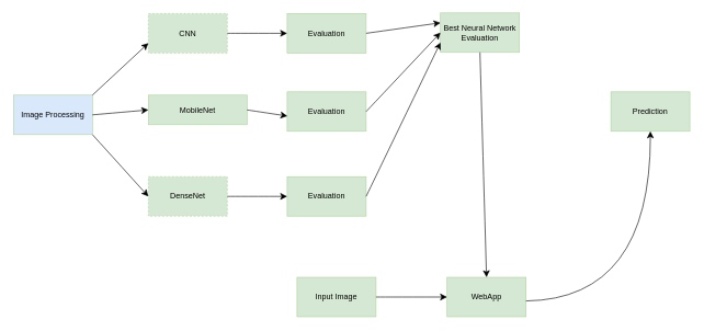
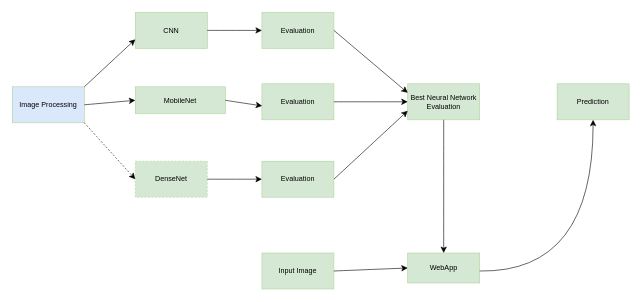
- <mxCell id="3" value="CNN" style="rounded=0;whiteSpace=wrap;html=1;fillColor=#d5e8d4;strokeColor=light-dark(#b0d49b, #446e2c);dashed=1;" parent="1" vertex="1"><mxGeometry x="225" y="20" width="120" height="60" as="geometry" /></mxCell>
+ <mxCell id="3" value="CNN" style="rounded=0;whiteSpace=wrap;html=1;fillColor=#d5e8d4;strokeColor=light-dark(#b0d49b, #446e2c);" parent="1" vertex="1"><mxGeometry x="225" y="20" width="120" height="60" as="geometry" /></mxCell>
- <mxCell id="12" value="Best Neural Network Evaluation" style="rounded=0;whiteSpace=wrap;html=1;fillColor=#d5e8d4;strokeColor=light-dark(#b0d49b, #446e2c);" parent="1" vertex="1"><mxGeometry x="669" y="19" width="120" height="60" as="geometry" /></mxCell>
+ <mxCell id="12" value="Best Neural Network Evaluation" style="rounded=0;whiteSpace=wrap;html=1;fillColor=#d5e8d4;strokeColor=light-dark(#b0d49b, #446e2c);" parent="1" vertex="1"><mxGeometry x="679" y="139" width="120" height="60" as="geometry" /></mxCell>
- <mxCell id="18" value="" style="endArrow=classic;html=1;rounded=0;fontSize=12;startSize=8;endSize=8;curved=1;exitX=1;exitY=1;exitDx=0;exitDy=0;entryX=0;entryY=0.5;entryDx=0;entryDy=0;" parent="1" source="2" target="5" edge="1"><mxGeometry width="50" height="50" relative="1" as="geometry"><mxPoint x="122" y="329" as="sourcePoint" /><mxPoint x="172" y="279" as="targetPoint" /></mxGeometry></mxCell>
+ <mxCell id="18" value="" style="endArrow=classic;html=1;rounded=0;fontSize=12;startSize=8;endSize=8;curved=1;exitX=1;exitY=1;exitDx=0;exitDy=0;entryX=0;entryY=0.5;entryDx=0;entryDy=0;dashed=1;" parent="1" source="2" target="5" edge="1"><mxGeometry width="50" height="50" relative="1" as="geometry"><mxPoint x="122" y="329" as="sourcePoint" /><mxPoint x="172" y="279" as="targetPoint" /></mxGeometry></mxCell>
- <mxCell id="8" value="Input Image" style="rounded=0;whiteSpace=wrap;html=1;fillColor=#d5e8d4;strokeColor=light-dark(#b0d49b, #446e2c);" parent="1" vertex="1"><mxGeometry x="451" y="421" width="120" height="60" as="geometry" /></mxCell>
+ <mxCell id="8" value="Input Image" style="rounded=0;whiteSpace=wrap;html=1;fillColor=#d5e8d4;strokeColor=light-dark(#b0d49b, #446e2c);" parent="1" vertex="1"><mxGeometry x="436" y="421" width="120" height="60" as="geometry" /></mxCell>
- <mxCell id="9" value="WebApp" style="rounded=0;whiteSpace=wrap;html=1;fillColor=#d5e8d4;strokeColor=light-dark(#b0d49b, #446e2c);" parent="1" vertex="1"><mxGeometry x="679" y="421" width="120" height="60" as="geometry" /></mxCell>
+ <mxCell id="9" value="WebApp" style="rounded=0;whiteSpace=wrap;html=1;fillColor=#d5e8d4;strokeColor=light-dark(#b0d49b, #446e2c);" parent="1" vertex="1"><mxGeometry x="679" y="421" width="120" height="50" as="geometry" /></mxCell>
